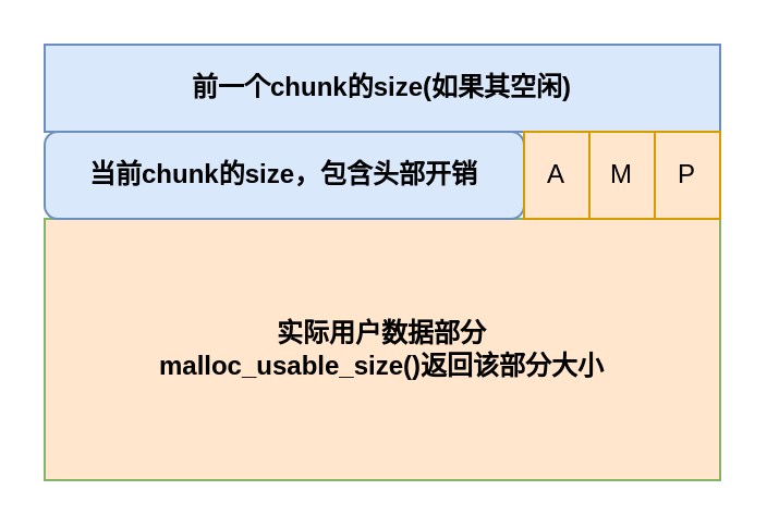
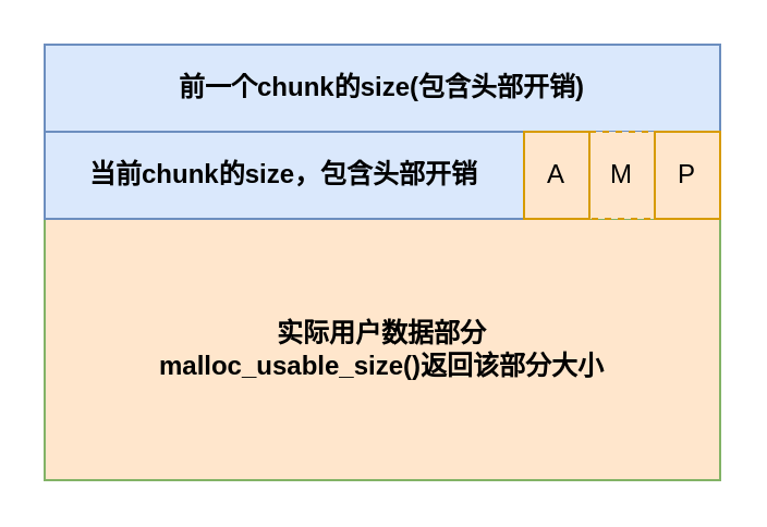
- <mxCell id="4" value="前一个chunk的size(如果其空闲)" style="rounded=0;whiteSpace=wrap;html=1;fontStyle=1;fillColor=#dae8fc;strokeColor=#6c8ebf;" vertex="1" parent="1"><mxGeometry x="20" y="20" width="310" height="40" as="geometry" /></mxCell>
+ <mxCell id="4" value="前一个chunk的size(包含头部开销)" style="rounded=0;whiteSpace=wrap;html=1;fontStyle=1;fillColor=#dae8fc;strokeColor=#6c8ebf;" vertex="1" parent="1"><mxGeometry x="20" y="20" width="310" height="40" as="geometry" /></mxCell>
- <mxCell id="3" value="当前chunk的size，包含头部开销" style="whiteSpace=wrap;html=1;fontStyle=1;fillColor=#dae8fc;strokeColor=#6c8ebf;rounded=1;" vertex="1" parent="1"><mxGeometry x="20" y="60" width="220" height="40" as="geometry" /></mxCell>
+ <mxCell id="3" value="当前chunk的size，包含头部开销" style="rounded=0;whiteSpace=wrap;html=1;fontStyle=1;fillColor=#dae8fc;strokeColor=#6c8ebf;" vertex="1" parent="1"><mxGeometry x="20" y="60" width="220" height="40" as="geometry" /></mxCell>
- <mxCell id="5" value="M" style="rounded=0;whiteSpace=wrap;html=1;fillColor=#ffe6cc;strokeColor=#d79b00;" vertex="1" parent="1"><mxGeometry x="270" y="60" width="30" height="40" as="geometry" /></mxCell>
+ <mxCell id="5" value="M" style="rounded=0;whiteSpace=wrap;html=1;fillColor=#ffe6cc;strokeColor=#d79b00;dashed=1;" vertex="1" parent="1"><mxGeometry x="270" y="60" width="30" height="40" as="geometry" /></mxCell>
